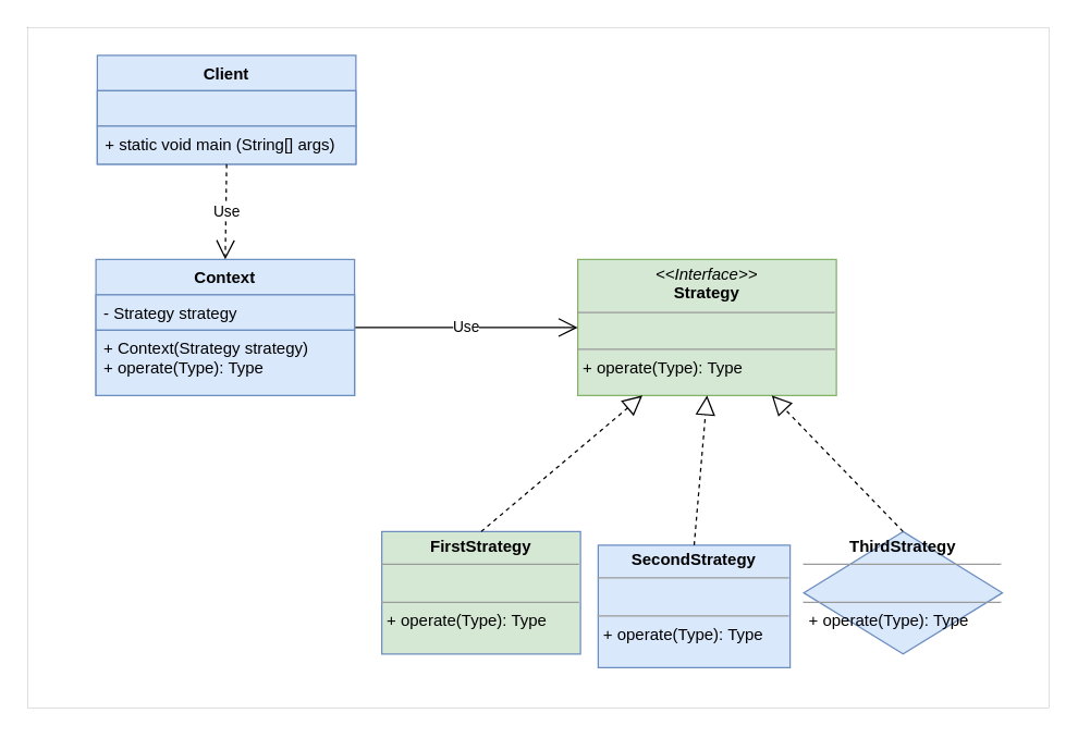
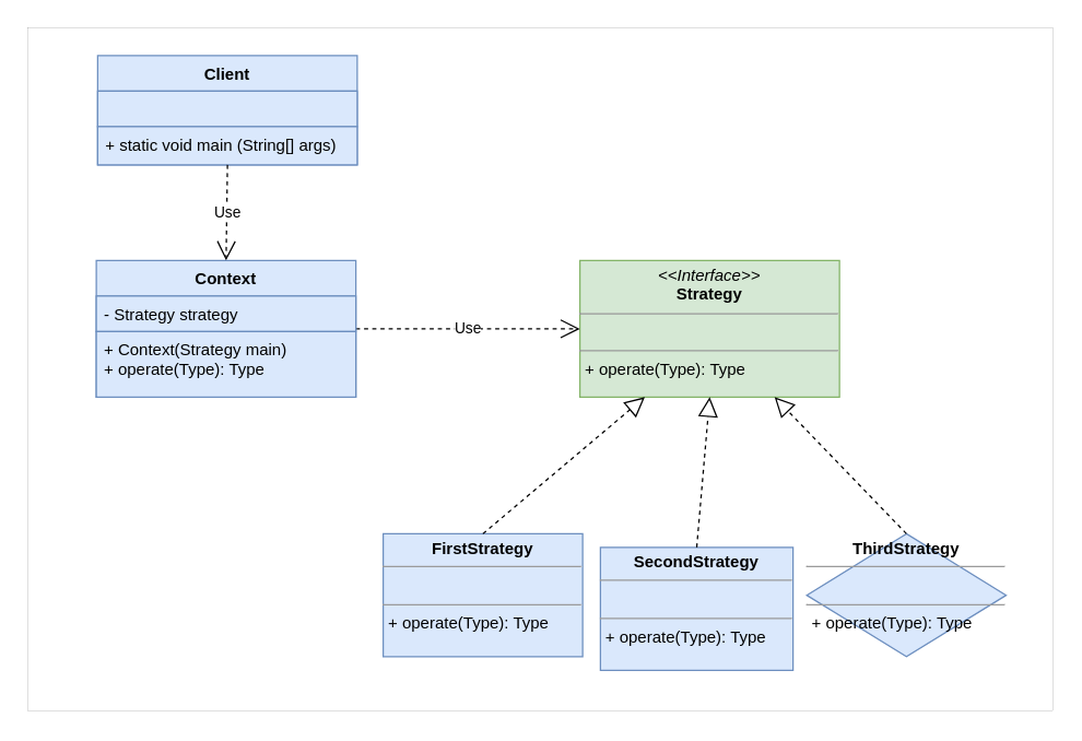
- <mxCell id="10" value="Use" style="endArrow=open;endSize=12;dashed=0;html=1;rounded=0;entryX=0;entryY=0.5;entryDx=0;entryDy=0;exitX=1;exitY=0.5;exitDx=0;exitDy=0;" parent="1" source="11" target="3" edge="1"><mxGeometry width="160" relative="1" as="geometry"><mxPoint x="259.62" y="231.892" as="sourcePoint" /><mxPoint x="424" y="300" as="targetPoint" /></mxGeometry></mxCell>
+ <mxCell id="10" value="Use" style="endArrow=open;endSize=12;dashed=1;html=1;rounded=0;entryX=0;entryY=0.5;entryDx=0;entryDy=0;exitX=1;exitY=0.5;exitDx=0;exitDy=0;" parent="1" source="11" target="3" edge="1"><mxGeometry width="160" relative="1" as="geometry"><mxPoint x="259.62" y="231.892" as="sourcePoint" /><mxPoint x="424" y="300" as="targetPoint" /></mxGeometry></mxCell>
- <mxCell id="13" value="+ Context(Strategy strategy)&#10;+ operate(Type): Type&#10;" style="text;strokeColor=#6c8ebf;fillColor=#dae8fc;align=left;verticalAlign=top;spacingLeft=4;spacingRight=4;overflow=hidden;rotatable=0;points=[[0,0.5],[1,0.5]];portConstraint=eastwest;" parent="11" vertex="1"><mxGeometry y="52" width="190" height="48" as="geometry" /></mxCell>
+ <mxCell id="13" value="+ Context(Strategy main)&#10;+ operate(Type): Type&#10;" style="text;strokeColor=#6c8ebf;fillColor=#dae8fc;align=left;verticalAlign=top;spacingLeft=4;spacingRight=4;overflow=hidden;rotatable=0;points=[[0,0.5],[1,0.5]];portConstraint=eastwest;" parent="11" vertex="1"><mxGeometry y="52" width="190" height="48" as="geometry" /></mxCell>
- <mxCell id="4" value="&lt;p style=&quot;margin: 0px ; margin-top: 4px ; text-align: center&quot;&gt;&lt;b&gt;FirstStrategy&lt;/b&gt;&lt;/p&gt;&lt;hr size=&quot;1&quot;&gt;&lt;p style=&quot;margin: 0px ; margin-left: 4px&quot;&gt;&lt;br&gt;&lt;/p&gt;&lt;hr size=&quot;1&quot;&gt;&lt;p style=&quot;margin: 0px ; margin-left: 4px&quot;&gt;+ operate(Type): Type&lt;br&gt;&lt;/p&gt;" style="verticalAlign=top;align=left;overflow=fill;fontSize=12;fontFamily=Helvetica;html=1;fillColor=#d5e8d4;strokeColor=#6c8ebf;" parent="1" vertex="1"><mxGeometry x="280" y="390" width="146" height="90" as="geometry" /></mxCell>
+ <mxCell id="4" value="&lt;p style=&quot;margin: 0px ; margin-top: 4px ; text-align: center&quot;&gt;&lt;b&gt;FirstStrategy&lt;/b&gt;&lt;/p&gt;&lt;hr size=&quot;1&quot;&gt;&lt;p style=&quot;margin: 0px ; margin-left: 4px&quot;&gt;&lt;br&gt;&lt;/p&gt;&lt;hr size=&quot;1&quot;&gt;&lt;p style=&quot;margin: 0px ; margin-left: 4px&quot;&gt;+ operate(Type): Type&lt;br&gt;&lt;/p&gt;" style="verticalAlign=top;align=left;overflow=fill;fontSize=12;fontFamily=Helvetica;html=1;fillColor=#dae8fc;strokeColor=#6c8ebf;" parent="1" vertex="1"><mxGeometry x="280" y="390" width="146" height="90" as="geometry" /></mxCell>
